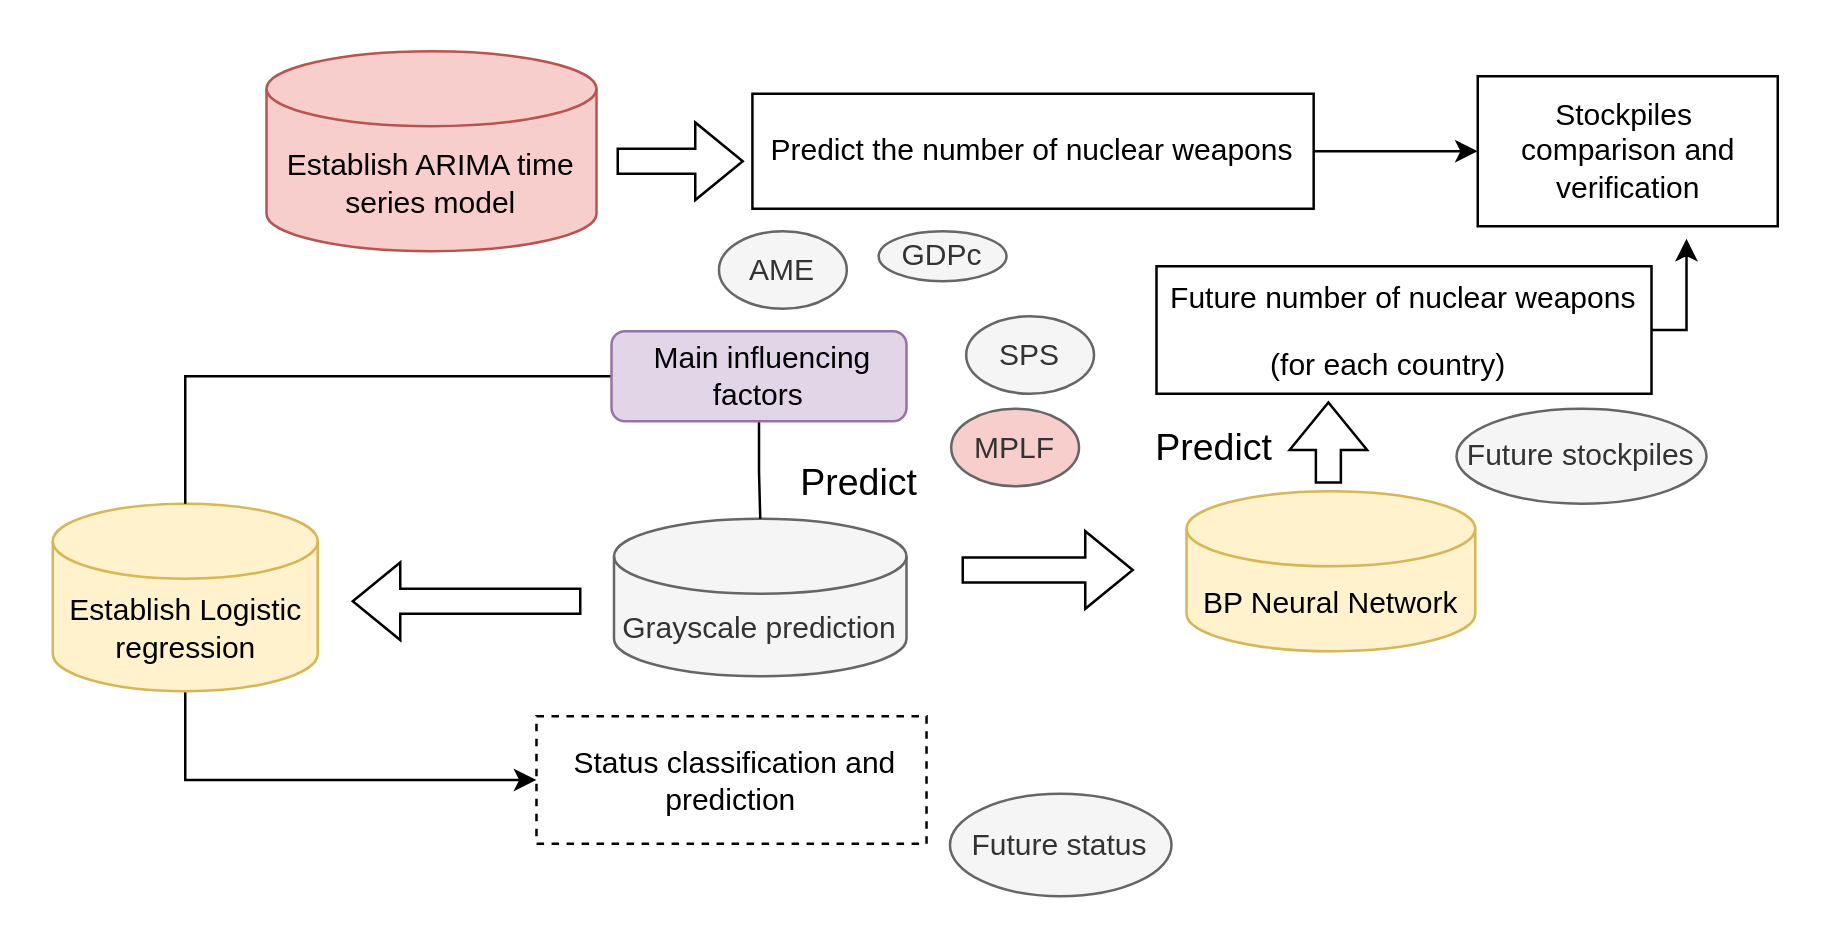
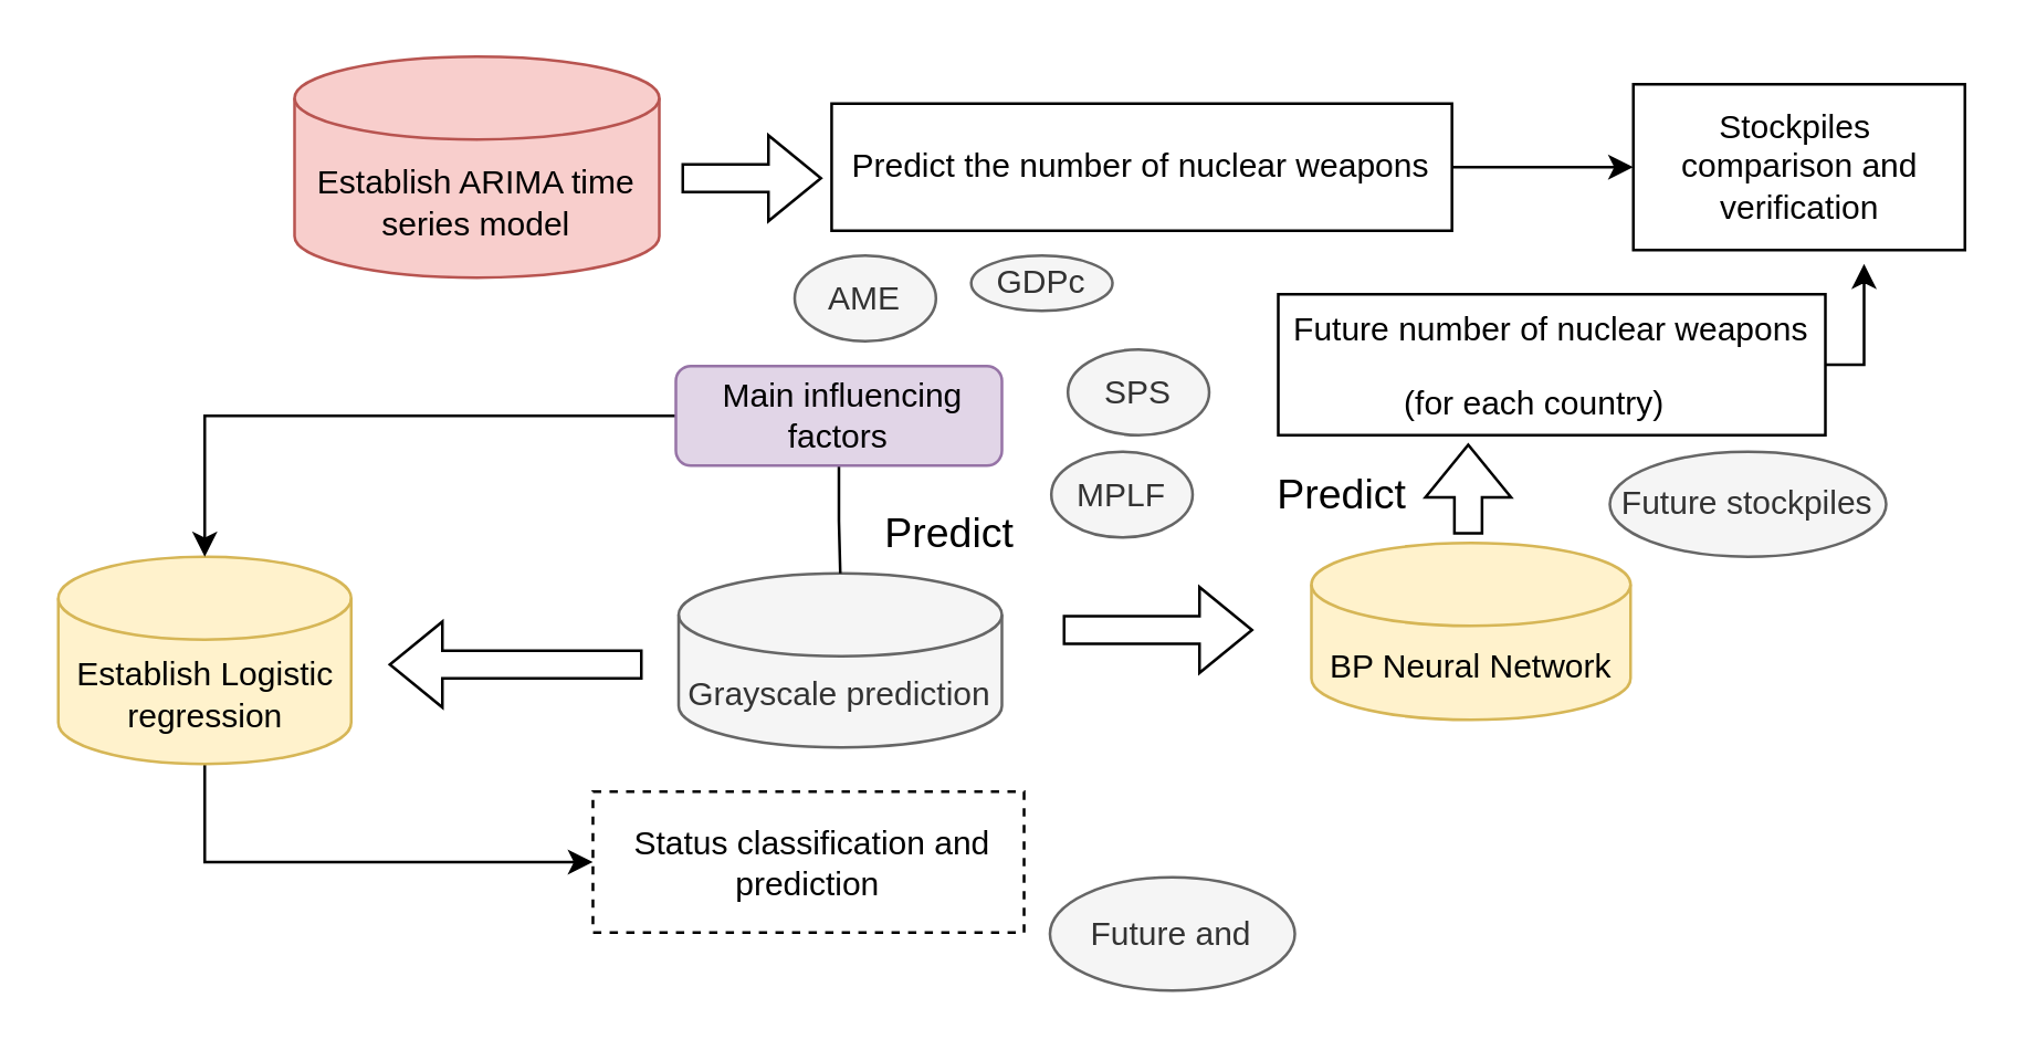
- <mxCell id="24" value="MPLF" style="ellipse;whiteSpace=wrap;html=1;fillColor=#f8cecc;strokeColor=#666666;fontColor=#333333;" vertex="1" parent="1"><mxGeometry x="379.87" y="163" width="51.13" height="31" as="geometry" /></mxCell>
+ <mxCell id="24" value="MPLF" style="ellipse;whiteSpace=wrap;html=1;fillColor=#f5f5f5;strokeColor=#666666;fontColor=#333333;" vertex="1" parent="1"><mxGeometry x="379.87" y="163" width="51.13" height="31" as="geometry" /></mxCell>
- <mxCell id="12" value="" style="edgeStyle=orthogonalEdgeStyle;rounded=0;orthogonalLoop=1;jettySize=auto;html=1;endArrow=none;" edge="1" parent="1" source="14" target="11"><mxGeometry relative="1" as="geometry" /></mxCell>
+ <mxCell id="12" value="" style="edgeStyle=orthogonalEdgeStyle;rounded=0;orthogonalLoop=1;jettySize=auto;html=1;" edge="1" parent="1" source="14" target="11"><mxGeometry relative="1" as="geometry" /></mxCell>
- <mxCell id="26" value="&lt;p align=&quot;justify&quot;&gt;&lt;span&gt;Future status&lt;/span&gt;&lt;span&gt;&lt;br&gt;&lt;/span&gt;&lt;/p&gt;" style="ellipse;whiteSpace=wrap;html=1;fillColor=#f5f5f5;strokeColor=#666666;fontColor=#333333;" vertex="1" parent="1"><mxGeometry x="379.37" y="317" width="88.63" height="41" as="geometry" /></mxCell>
+ <mxCell id="26" value="&lt;p align=&quot;justify&quot;&gt;&lt;span&gt;Future and&lt;/span&gt;&lt;span&gt;&lt;br&gt;&lt;/span&gt;&lt;/p&gt;" style="ellipse;whiteSpace=wrap;html=1;fillColor=#f5f5f5;strokeColor=#666666;fontColor=#333333;" vertex="1" parent="1"><mxGeometry x="379.37" y="317" width="88.63" height="41" as="geometry" /></mxCell>
